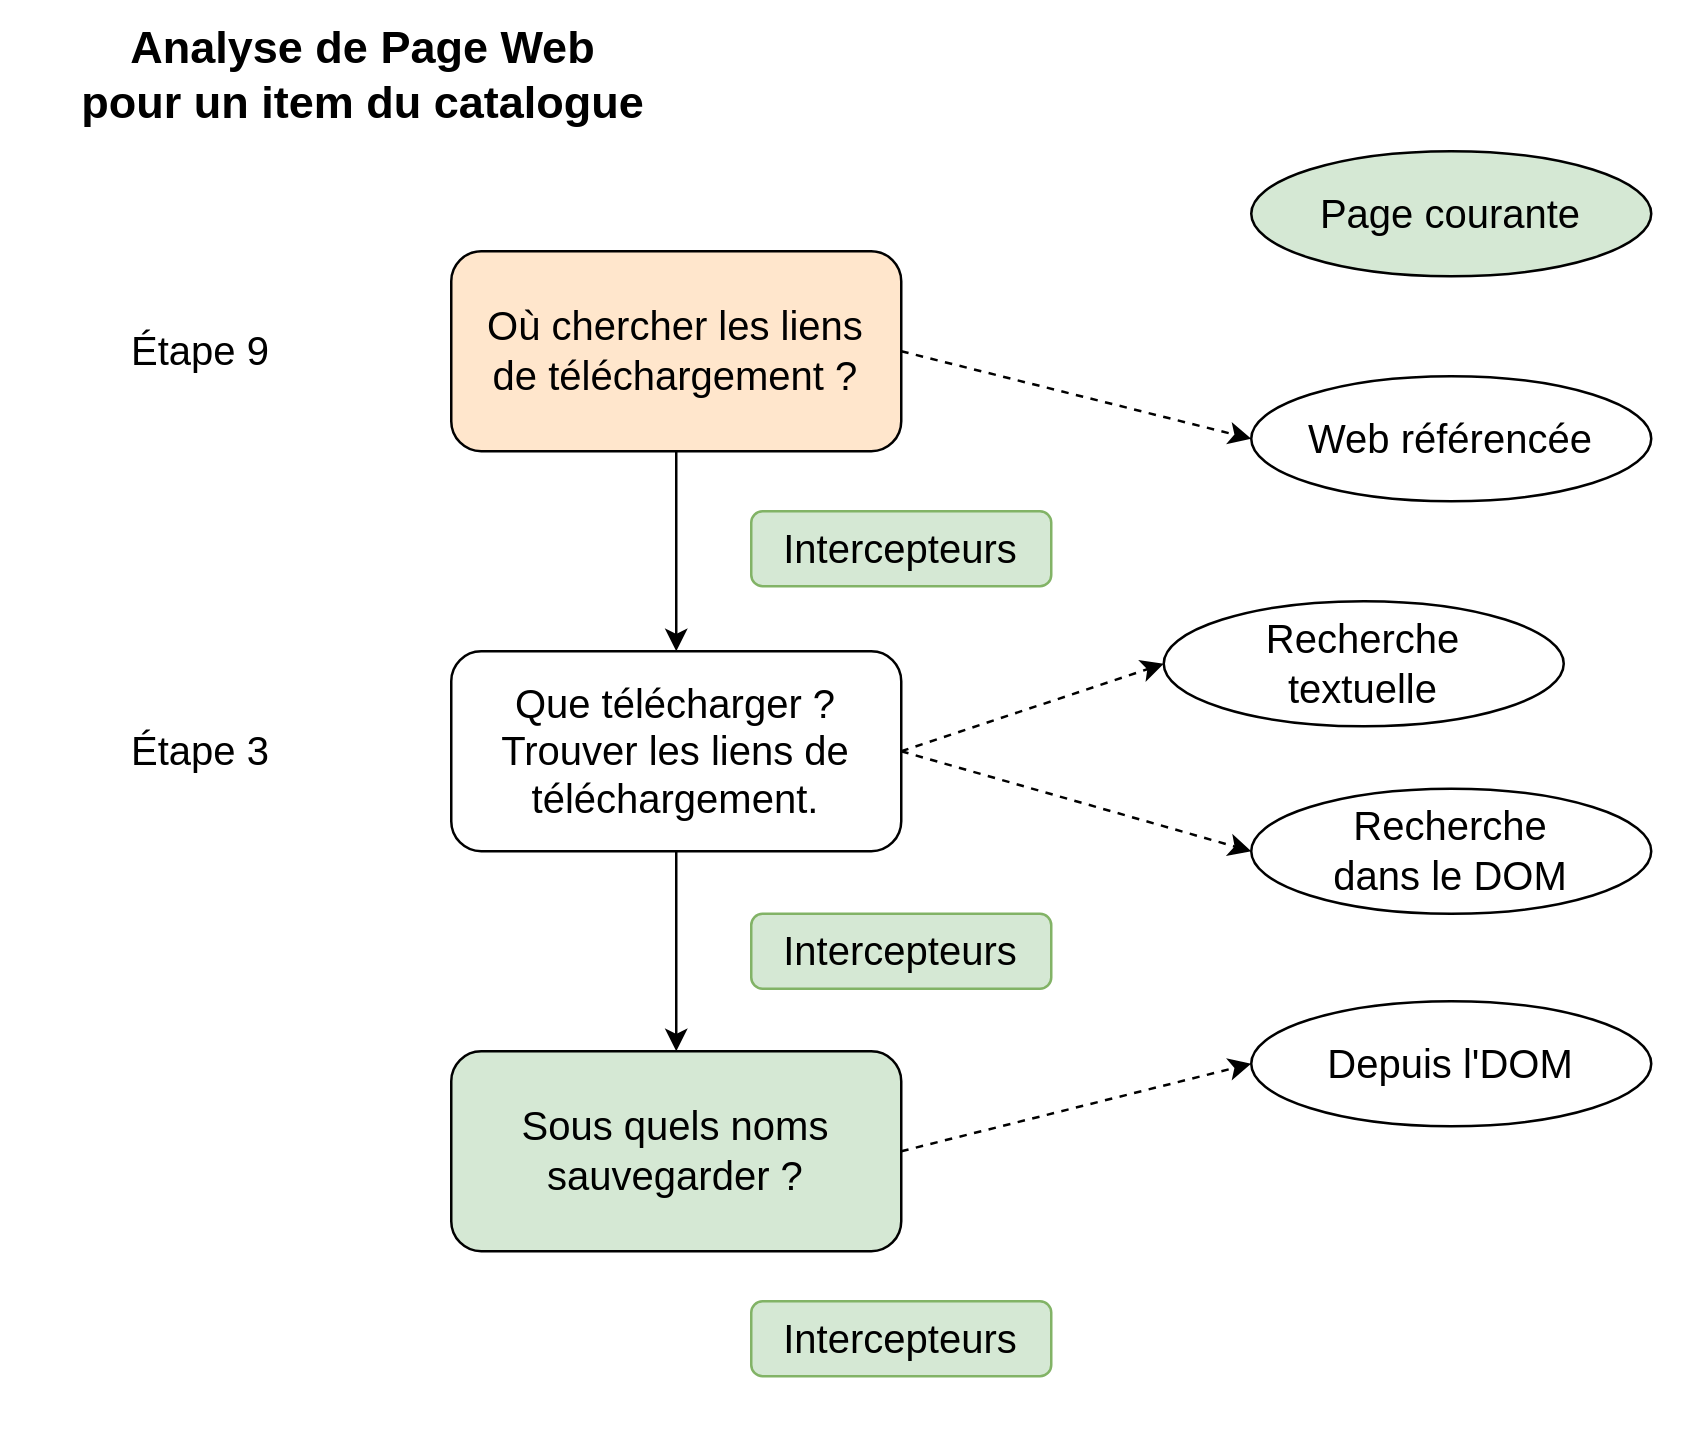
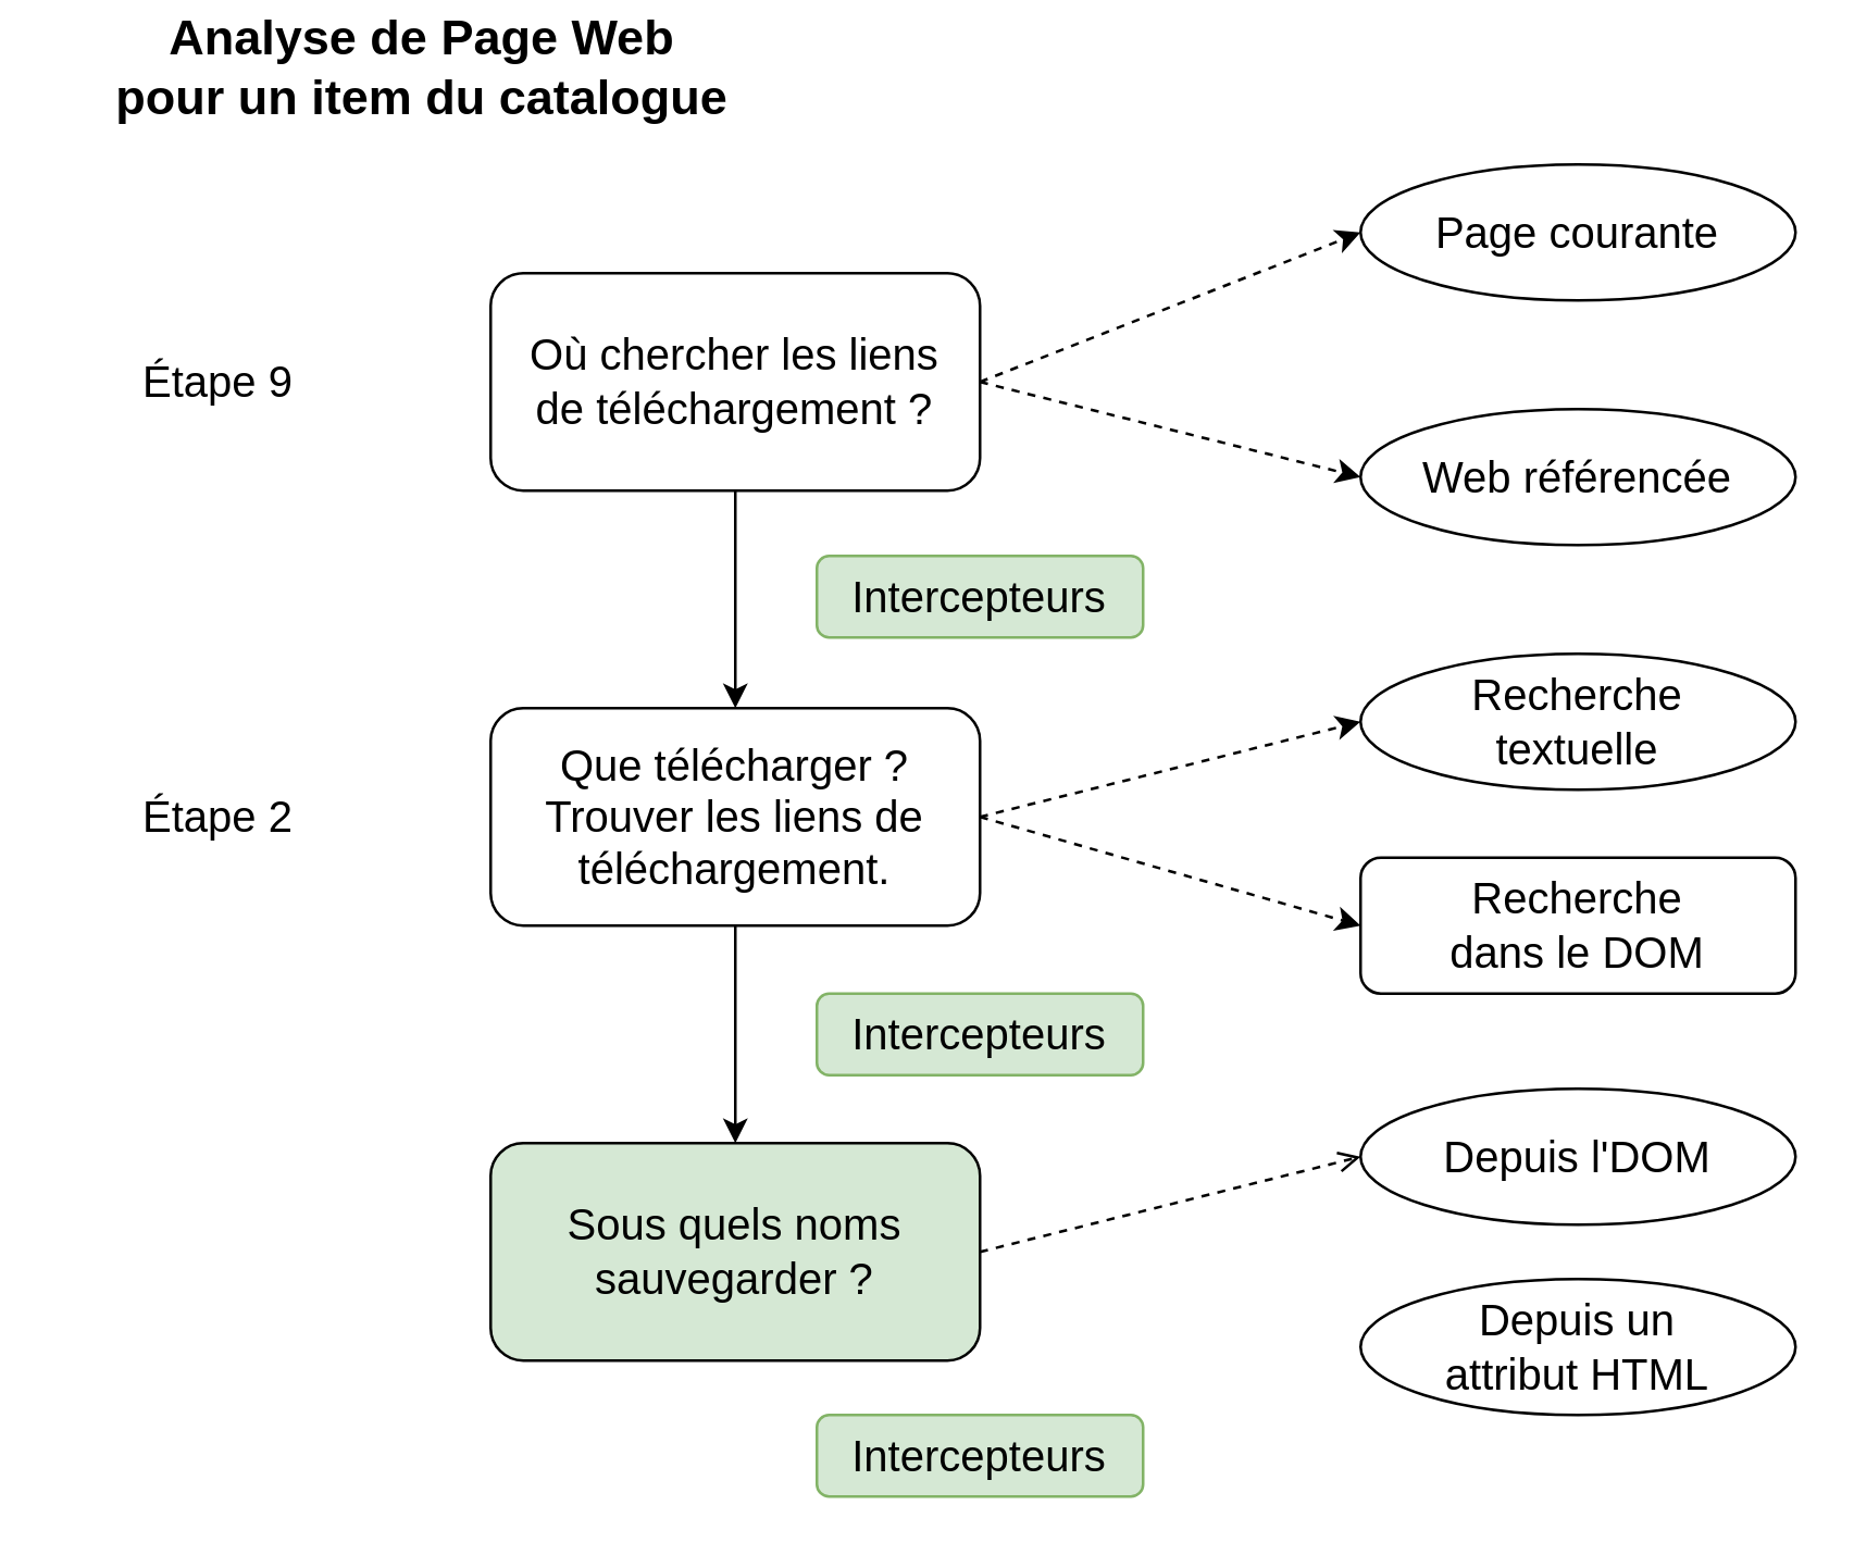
- <mxCell id="23" value="&lt;b&gt;&lt;font style=&quot;font-size: 18px&quot;&gt;Analyse de Page Web&lt;br&gt;pour un item du catalogue&lt;br&gt;&lt;/font&gt;&lt;/b&gt;" style="text;html=1;strokeColor=none;fillColor=none;align=center;verticalAlign=middle;whiteSpace=wrap;rounded=0;" parent="1" vertex="1"><mxGeometry x="20" width="250" height="20" as="geometry" y="20" /></mxCell>
+ <mxCell id="23" value="&lt;b&gt;&lt;font style=&quot;font-size: 18px&quot;&gt;Analyse de Page Web&lt;br&gt;pour un item du catalogue&lt;br&gt;&lt;/font&gt;&lt;/b&gt;" style="text;html=1;strokeColor=none;fillColor=none;align=center;verticalAlign=middle;whiteSpace=wrap;rounded=0;" parent="1" vertex="1"><mxGeometry x="30" y="15" width="250" height="20" as="geometry" /></mxCell>
- <mxCell id="12" value="&lt;font style=&quot;font-size: 16px&quot;&gt;Page courante&lt;br&gt;&lt;/font&gt;" style="ellipse;whiteSpace=wrap;html=1;fillColor=#d5e8d4;" parent="1" vertex="1"><mxGeometry x="500" y="60" width="160" height="50" as="geometry" /></mxCell>
+ <mxCell id="12" value="&lt;font style=&quot;font-size: 16px&quot;&gt;Page courante&lt;br&gt;&lt;/font&gt;" style="ellipse;whiteSpace=wrap;html=1;" parent="1" vertex="1"><mxGeometry x="500" y="60" width="160" height="50" as="geometry" /></mxCell>
+ <mxCell id="14" value="" style="endArrow=classic;html=1;exitX=1;exitY=0.5;exitDx=0;exitDy=0;entryX=0;entryY=0.5;entryDx=0;entryDy=0;dashed=1;" parent="1" source="3" target="12" edge="1"><mxGeometry width="50" height="50" relative="1" as="geometry"><mxPoint x="390" y="110" as="sourcePoint" /><mxPoint x="440" y="60" as="targetPoint" /></mxGeometry></mxCell>
- <mxCell id="3" value="&lt;font style=&quot;font-size: 16px&quot;&gt;Où chercher les liens&lt;br&gt; de téléchargement ?&lt;br&gt;&lt;/font&gt;" style="rounded=1;whiteSpace=wrap;html=1;fillColor=#ffe6cc;" parent="1" vertex="1"><mxGeometry x="180" y="100" width="180" height="80" as="geometry" /></mxCell>
+ <mxCell id="3" value="&lt;font style=&quot;font-size: 16px&quot;&gt;Où chercher les liens&lt;br&gt; de téléchargement ?&lt;br&gt;&lt;/font&gt;" style="rounded=1;whiteSpace=wrap;html=1;" parent="1" vertex="1"><mxGeometry x="180" y="100" width="180" height="80" as="geometry" /></mxCell>
- <mxCell id="16" value="&lt;font style=&quot;font-size: 16px&quot;&gt;Recherche&lt;br&gt;textuelle&lt;br&gt;&lt;/font&gt;" style="ellipse;whiteSpace=wrap;html=1;" parent="1" vertex="1"><mxGeometry x="465" y="240" width="160" height="50" as="geometry" /></mxCell>
+ <mxCell id="16" value="&lt;font style=&quot;font-size: 16px&quot;&gt;Recherche&lt;br&gt;textuelle&lt;br&gt;&lt;/font&gt;" style="ellipse;whiteSpace=wrap;html=1;" parent="1" vertex="1"><mxGeometry x="500" y="240" width="160" height="50" as="geometry" /></mxCell>
- <mxCell id="8" value="&lt;font style=&quot;font-size: 16px&quot;&gt;&lt;font style=&quot;font-size: 16px&quot;&gt;Étape&lt;/font&gt; 3&lt;br&gt;&lt;/font&gt;" style="text;html=1;strokeColor=none;fillColor=none;align=center;verticalAlign=middle;whiteSpace=wrap;rounded=0;" parent="1" vertex="1"><mxGeometry x="50" y="290" width="60" height="20" as="geometry" /></mxCell>
+ <mxCell id="8" value="&lt;font style=&quot;font-size: 16px&quot;&gt;&lt;font style=&quot;font-size: 16px&quot;&gt;Étape&lt;/font&gt; 2&lt;br&gt;&lt;/font&gt;" style="text;html=1;strokeColor=none;fillColor=none;align=center;verticalAlign=middle;whiteSpace=wrap;rounded=0;" parent="1" vertex="1"><mxGeometry x="50" y="290" width="60" height="20" as="geometry" /></mxCell>
- <mxCell id="17" value="&lt;font style=&quot;font-size: 16px&quot;&gt;Recherche&lt;br&gt;dans le DOM&lt;br&gt;&lt;/font&gt;" style="ellipse;whiteSpace=wrap;html=1;" parent="1" vertex="1"><mxGeometry x="500" y="315" width="160" height="50" as="geometry" /></mxCell>
+ <mxCell id="17" value="&lt;font style=&quot;font-size: 16px&quot;&gt;Recherche&lt;br&gt;dans le DOM&lt;br&gt;&lt;/font&gt;" style="whiteSpace=wrap;html=1;rounded=1;" parent="1" vertex="1"><mxGeometry x="500" y="315" width="160" height="50" as="geometry" /></mxCell>
- <mxCell id="22" value="" style="endArrow=classic;html=1;dashed=1;exitX=1;exitY=0.5;exitDx=0;exitDy=0;entryX=0;entryY=0.5;entryDx=0;entryDy=0;" parent="1" source="6" target="21" edge="1"><mxGeometry width="50" height="50" relative="1" as="geometry"><mxPoint x="420" y="460" as="sourcePoint" /><mxPoint x="470" y="410" as="targetPoint" /></mxGeometry></mxCell>
+ <mxCell id="22" value="" style="endArrow=open;html=1;dashed=1;exitX=1;exitY=0.5;exitDx=0;exitDy=0;entryX=0;entryY=0.5;entryDx=0;entryDy=0;" parent="1" source="6" target="21" edge="1"><mxGeometry width="50" height="50" relative="1" as="geometry"><mxPoint x="420" y="460" as="sourcePoint" /><mxPoint x="470" y="410" as="targetPoint" /></mxGeometry></mxCell>
+ <mxCell id="20" value="&lt;font style=&quot;font-size: 16px&quot;&gt;Depuis un&lt;br&gt;attribut HTML&lt;br&gt;&lt;/font&gt;" style="ellipse;whiteSpace=wrap;html=1;" parent="1" vertex="1"><mxGeometry x="500" y="470" width="160" height="50" as="geometry" /></mxCell>
